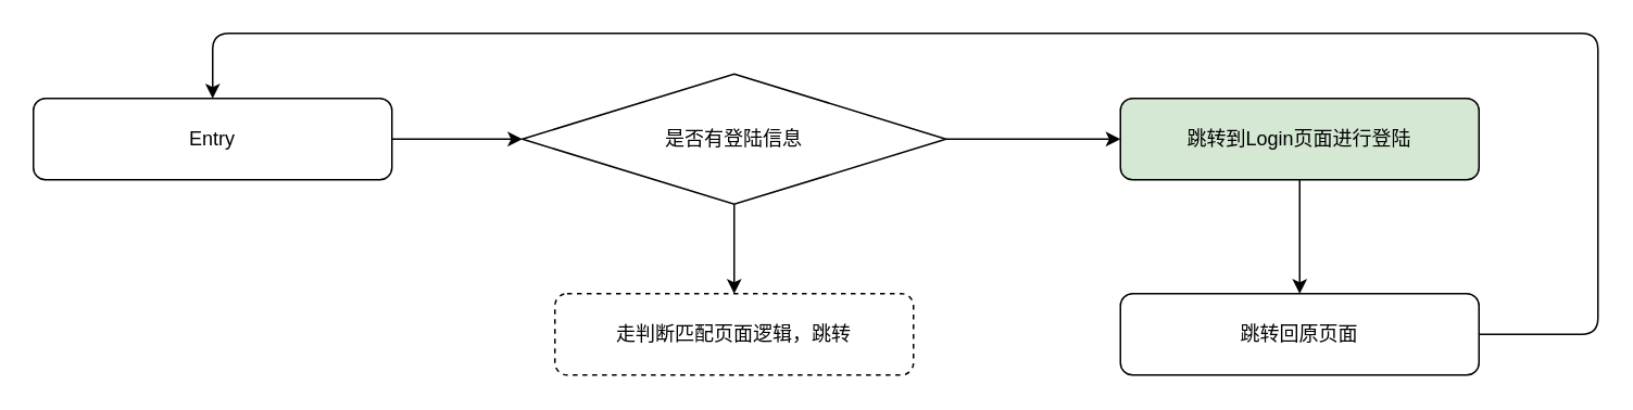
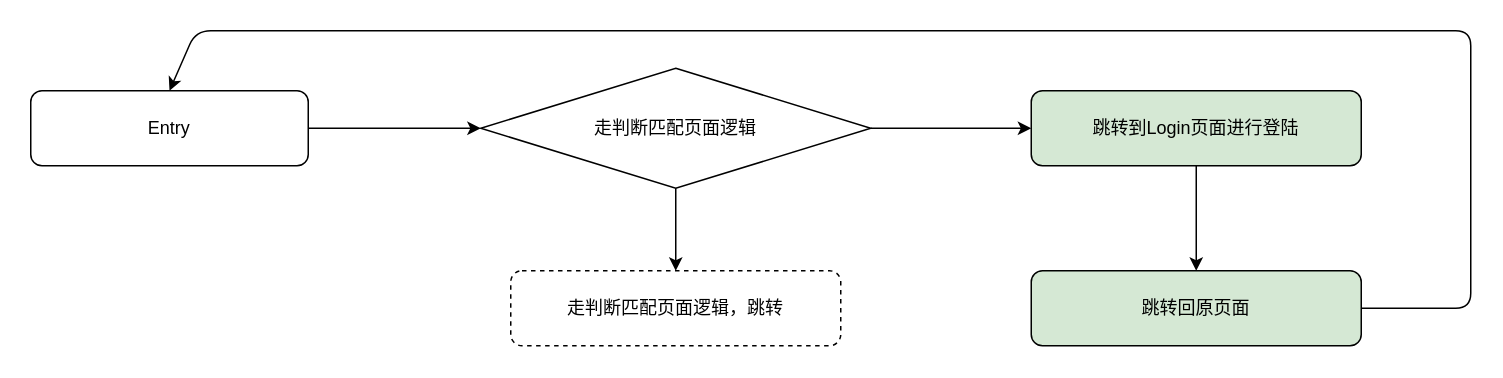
- <mxCell id="3" value="Entry" style="rounded=1;whiteSpace=wrap;html=1;" vertex="1" parent="1"><mxGeometry x="20" y="60" width="220" height="50" as="geometry" /></mxCell>
+ <mxCell id="3" value="Entry" style="rounded=1;whiteSpace=wrap;html=1;" vertex="1" parent="1"><mxGeometry x="20" y="60" width="185" height="50" as="geometry" /></mxCell>
- <mxCell id="6" value="是否有登陆信息" style="rhombus;whiteSpace=wrap;html=1;" vertex="1" parent="1"><mxGeometry x="320" y="45" width="260" height="80" as="geometry" /></mxCell>
+ <mxCell id="6" value="走判断匹配页面逻辑" style="rhombus;whiteSpace=wrap;html=1;" vertex="1" parent="1"><mxGeometry x="320" y="45" width="260" height="80" as="geometry" /></mxCell>
- <mxCell id="11" value="跳转回原页面" style="rounded=1;whiteSpace=wrap;html=1;" vertex="1" parent="1"><mxGeometry x="687" y="180" width="220" height="50" as="geometry" /></mxCell>
+ <mxCell id="11" value="跳转回原页面" style="rounded=1;whiteSpace=wrap;html=1;fillColor=#d5e8d4;" vertex="1" parent="1"><mxGeometry x="687" y="180" width="220" height="50" as="geometry" /></mxCell>
